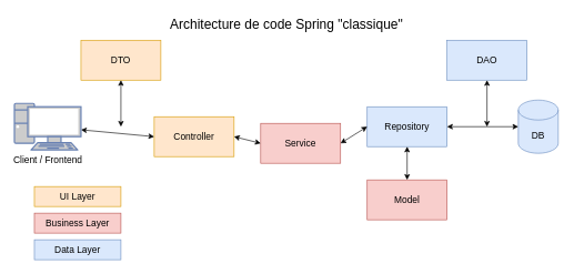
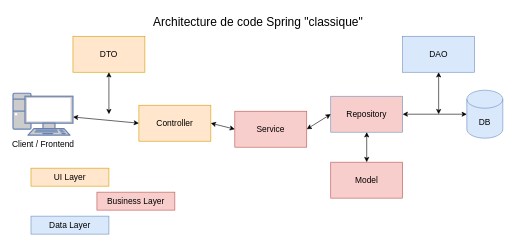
- <mxCell id="5" value="Repository" style="rounded=0;whiteSpace=wrap;html=1;fillColor=#dae8fc;strokeColor=#6c8ebf;fontSize=14;" parent="1" vertex="1"><mxGeometry x="551" y="160" width="120" height="60" as="geometry" /></mxCell>
+ <mxCell id="5" value="Repository" style="rounded=0;whiteSpace=wrap;html=1;fillColor=#f8cecc;strokeColor=#6c8ebf;fontSize=14;" parent="1" vertex="1"><mxGeometry x="551" y="160" width="120" height="60" as="geometry" /></mxCell>
- <mxCell id="18" value="Business Layer" style="text;html=1;strokeColor=#b85450;fillColor=#f8cecc;align=center;verticalAlign=middle;whiteSpace=wrap;rounded=0;fontSize=14;" parent="1" vertex="1"><mxGeometry x="51" y="320" width="130" height="30" as="geometry" /></mxCell>
+ <mxCell id="18" value="Business Layer" style="text;html=1;strokeColor=#b85450;fillColor=#f8cecc;align=center;verticalAlign=middle;whiteSpace=wrap;rounded=0;fontSize=14;" parent="1" vertex="1"><mxGeometry x="161" y="320" width="130" height="30" as="geometry" /></mxCell>
